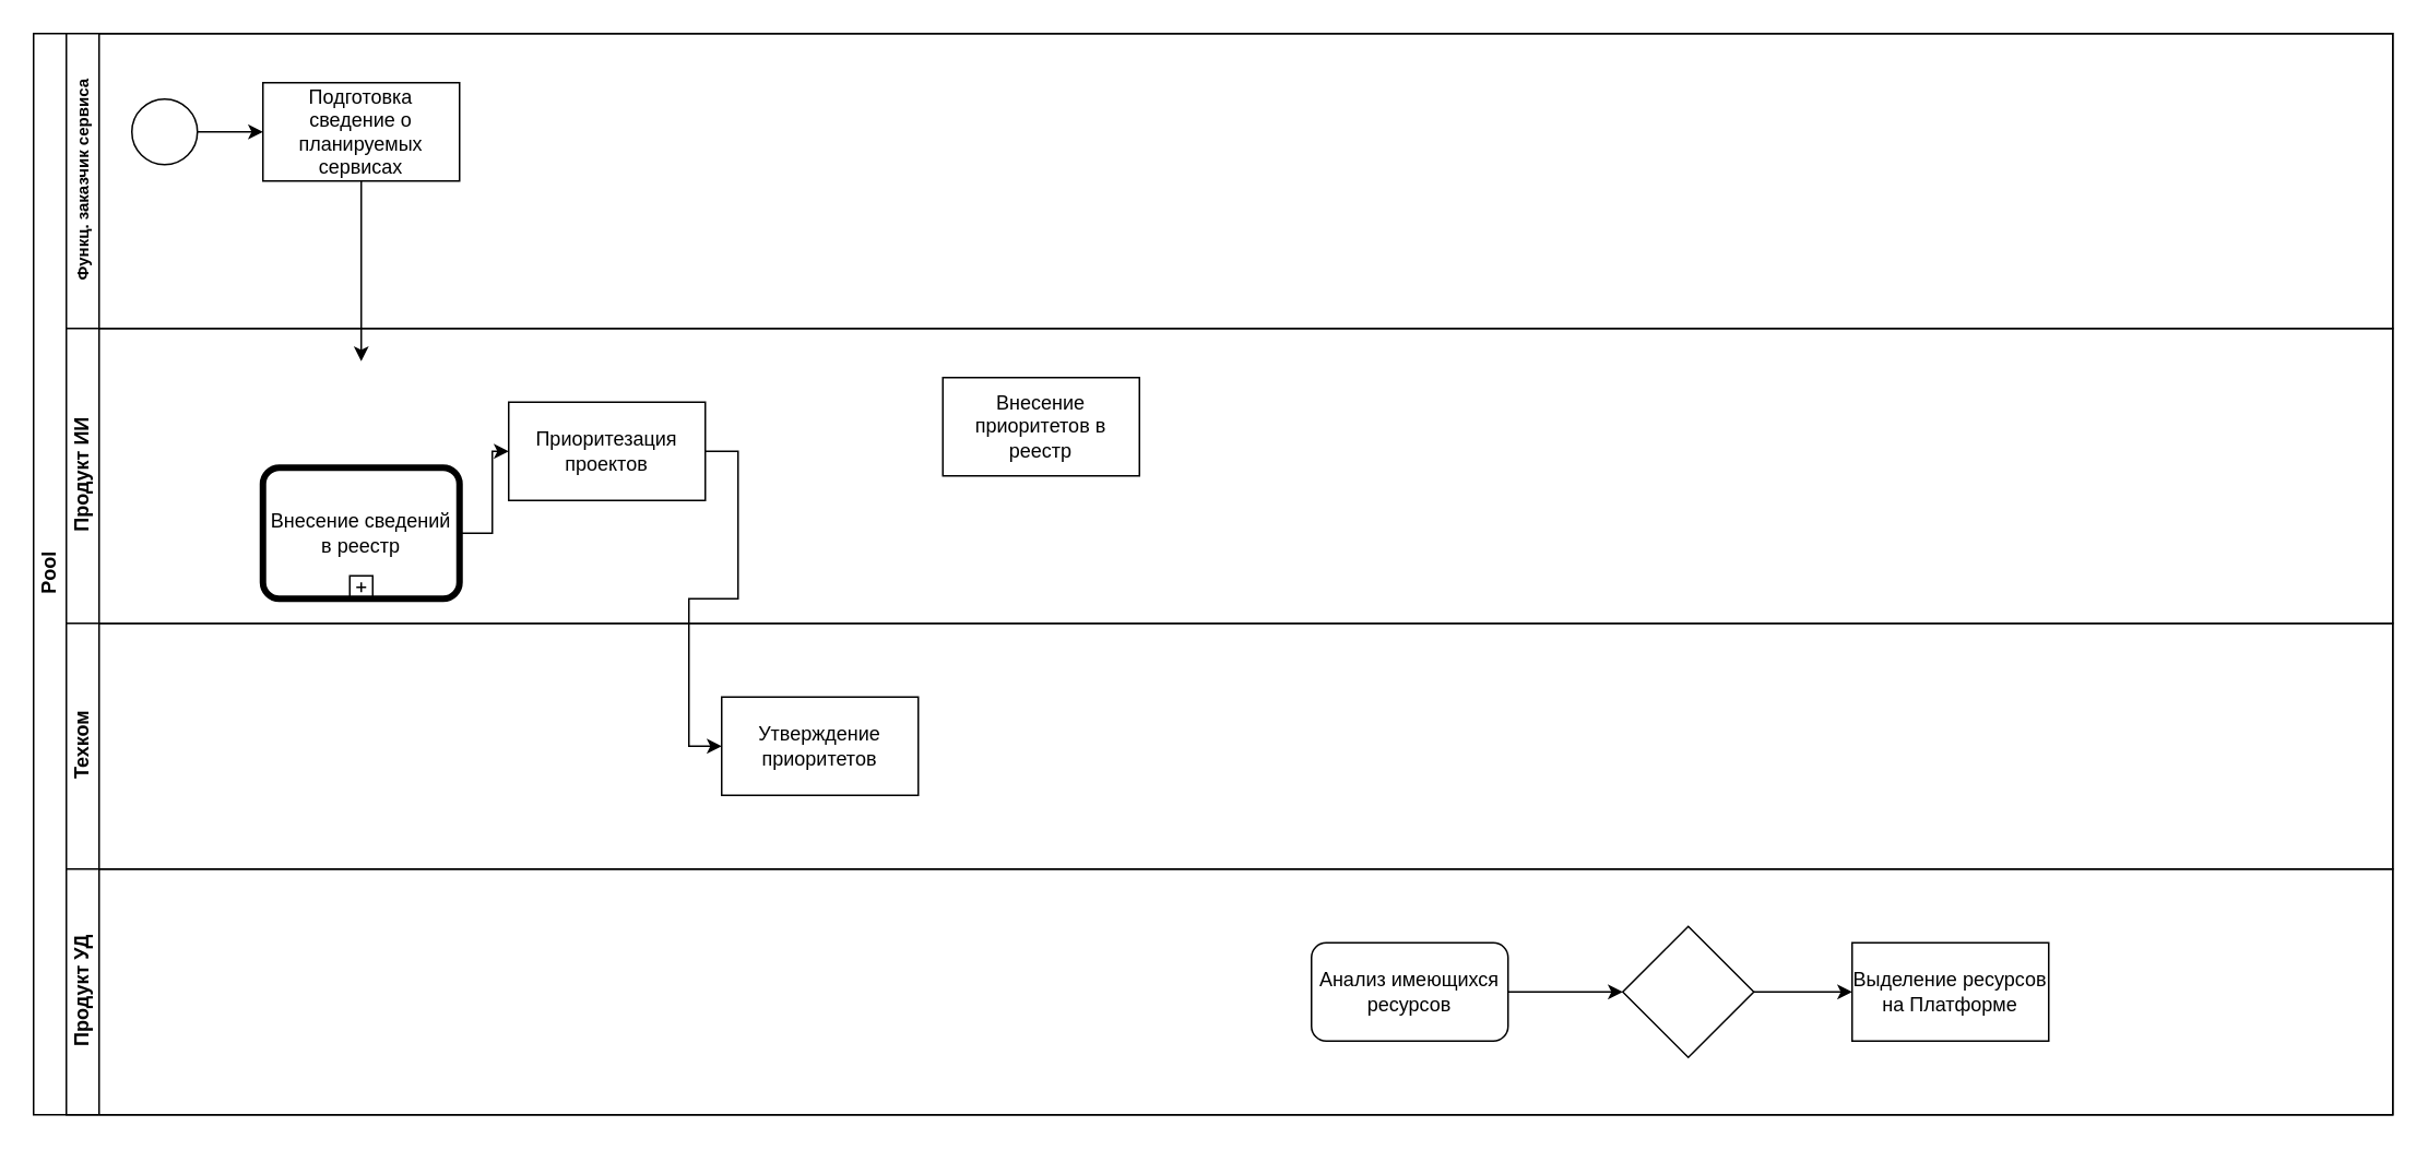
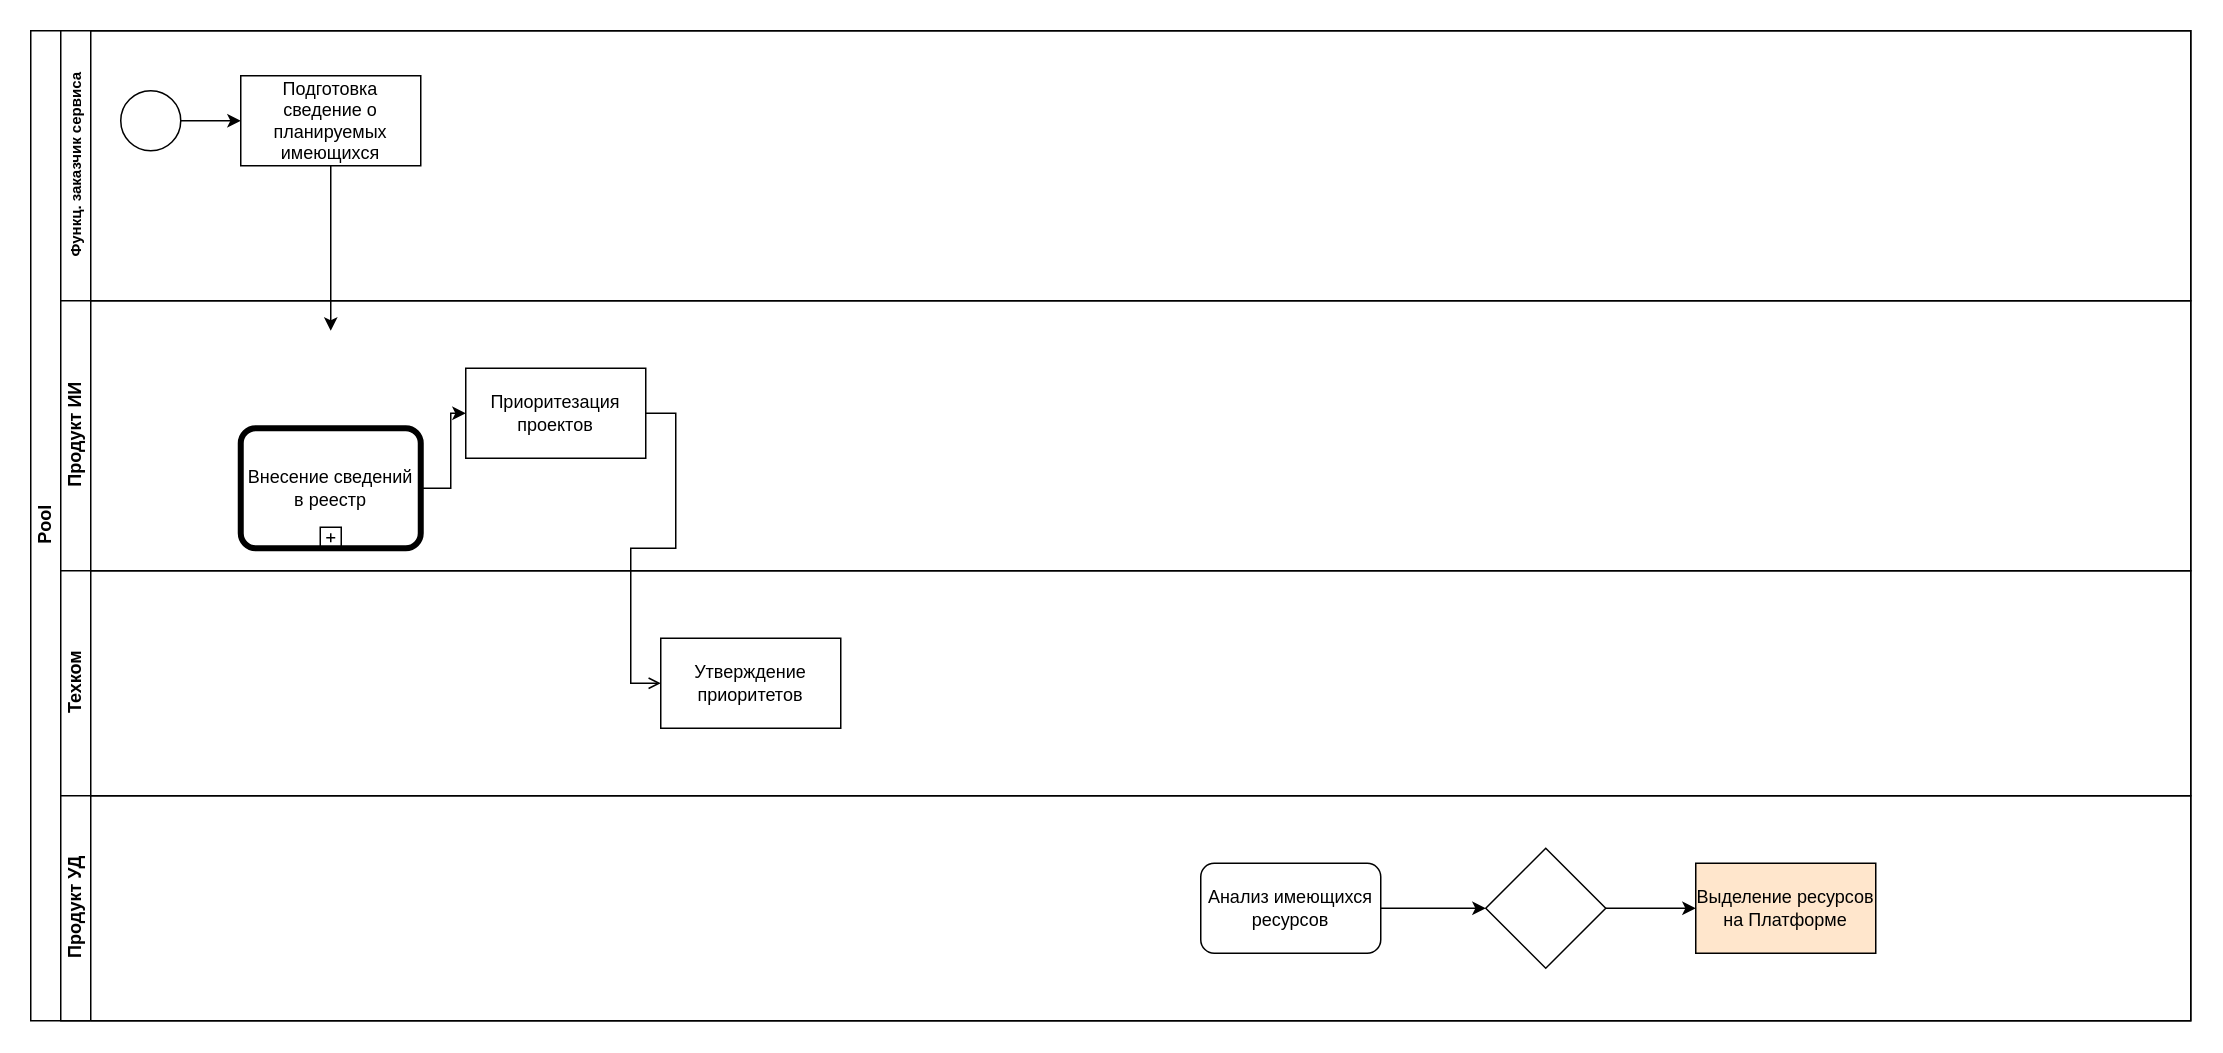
- <mxCell id="6" value="Подготовка сведение о планируемых сервисах" style="whiteSpace=wrap;html=1;" vertex="1" parent="3"><mxGeometry x="120" y="30" width="120" height="60" as="geometry" /></mxCell>
+ <mxCell id="6" value="Подготовка сведение о планируемых имеющихся" style="whiteSpace=wrap;html=1;" vertex="1" parent="3"><mxGeometry x="120" y="30" width="120" height="60" as="geometry" /></mxCell>
- <mxCell id="11" value="Внесение приоритетов в реестр" style="whiteSpace=wrap;html=1;" vertex="1" parent="7"><mxGeometry x="535" y="30" width="120" height="60" as="geometry" /></mxCell>
- <mxCell id="21" style="edgeStyle=orthogonalEdgeStyle;rounded=0;orthogonalLoop=1;jettySize=auto;html=1;entryX=0;entryY=0.5;entryDx=0;entryDy=0;" edge="1" parent="2" source="8" target="13"><mxGeometry relative="1" as="geometry"><mxPoint x="360" y="420" as="targetPoint" /></mxGeometry></mxCell>
+ <mxCell id="21" style="edgeStyle=orthogonalEdgeStyle;rounded=0;orthogonalLoop=1;jettySize=auto;html=1;entryX=0;entryY=0.5;entryDx=0;entryDy=0;endArrow=open;" edge="1" parent="2" source="8" target="13"><mxGeometry relative="1" as="geometry"><mxPoint x="360" y="420" as="targetPoint" /></mxGeometry></mxCell>
- <mxCell id="19" value="Выделение ресурсов на Платформе" style="whiteSpace=wrap;html=1;" vertex="1" parent="14"><mxGeometry x="1090" y="45" width="120" height="60" as="geometry" /></mxCell>
+ <mxCell id="19" value="Выделение ресурсов на Платформе" style="whiteSpace=wrap;html=1;fillColor=#ffe6cc;" vertex="1" parent="14"><mxGeometry x="1090" y="45" width="120" height="60" as="geometry" /></mxCell>
